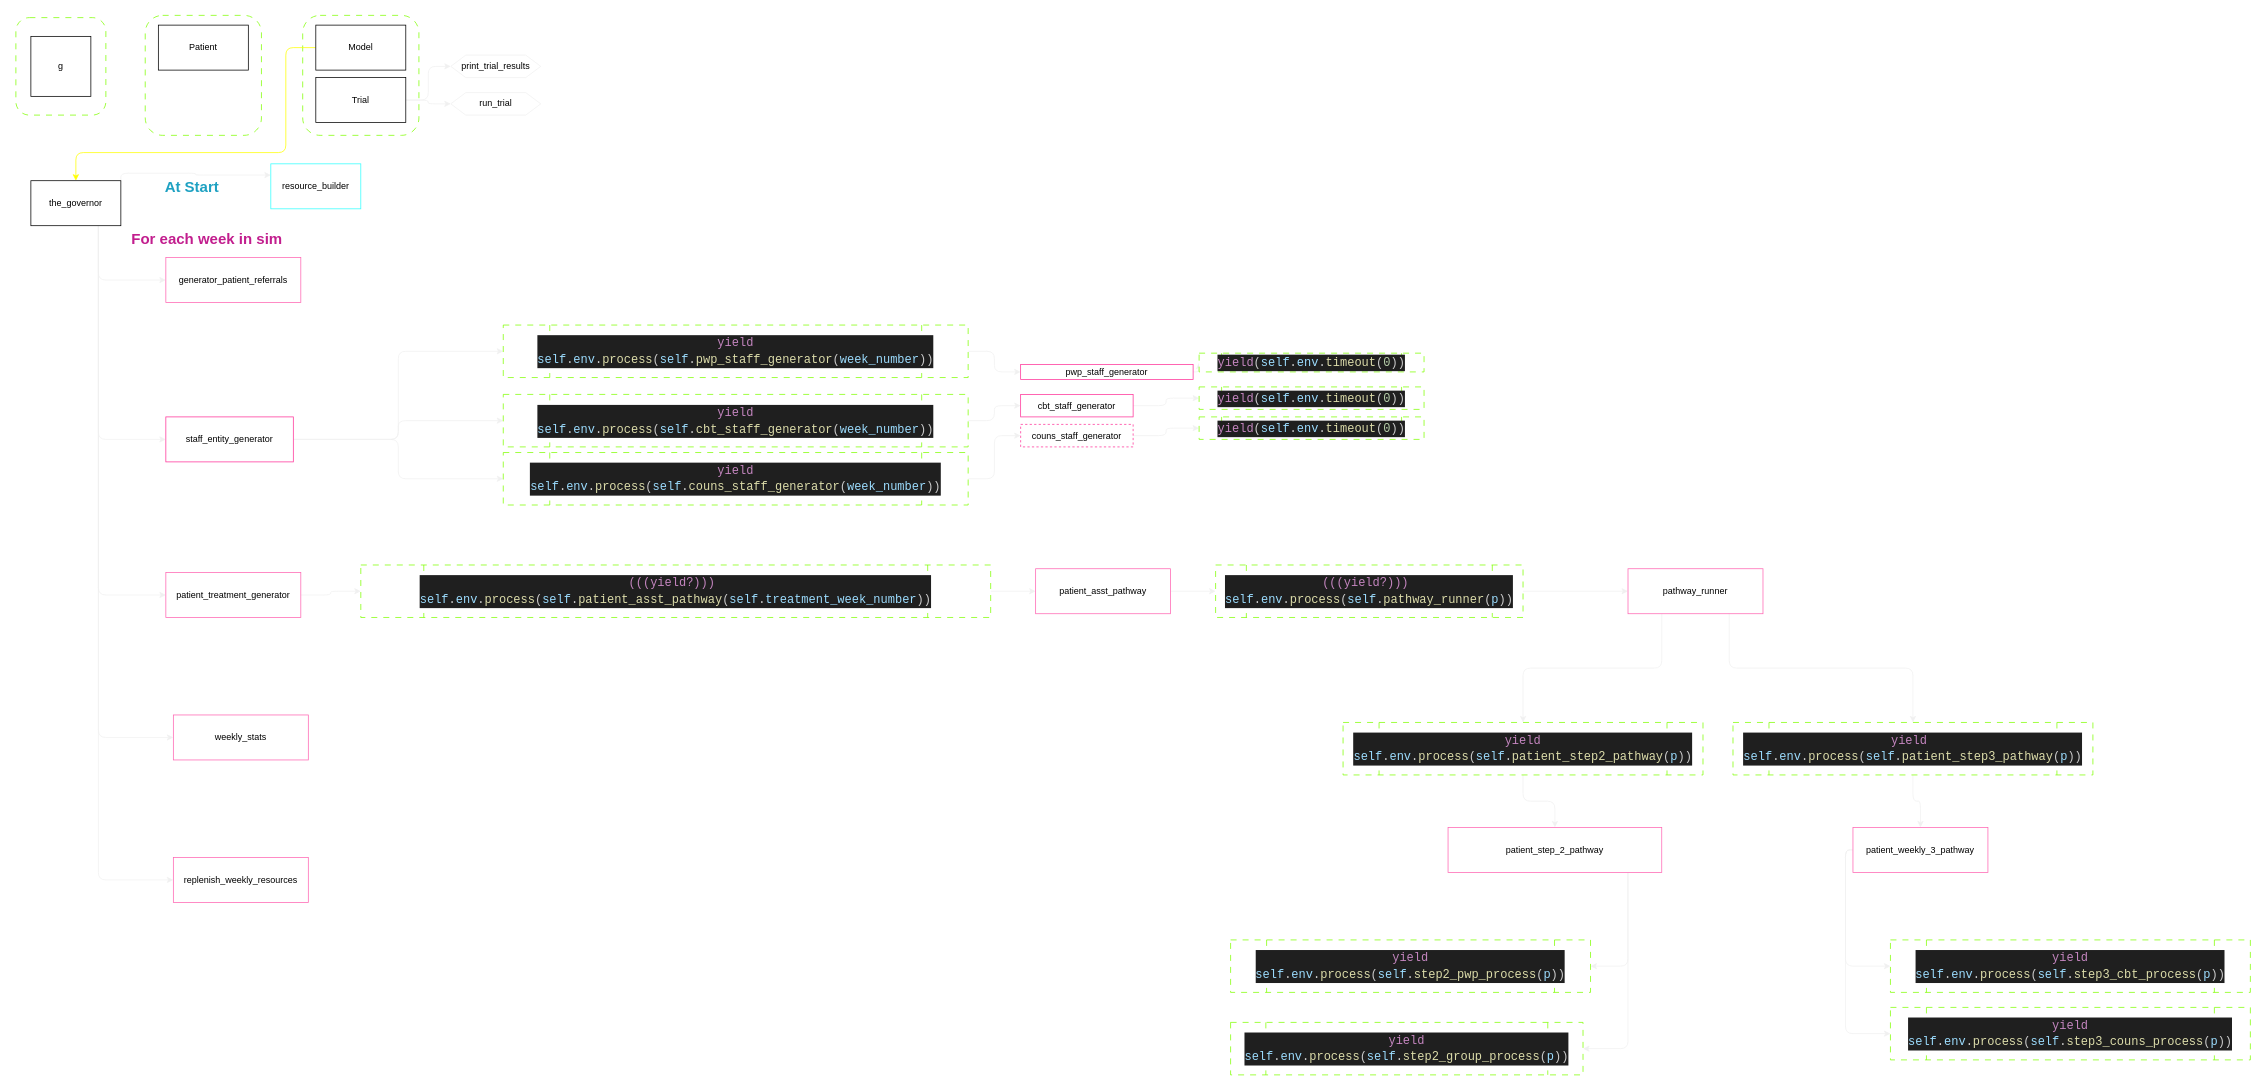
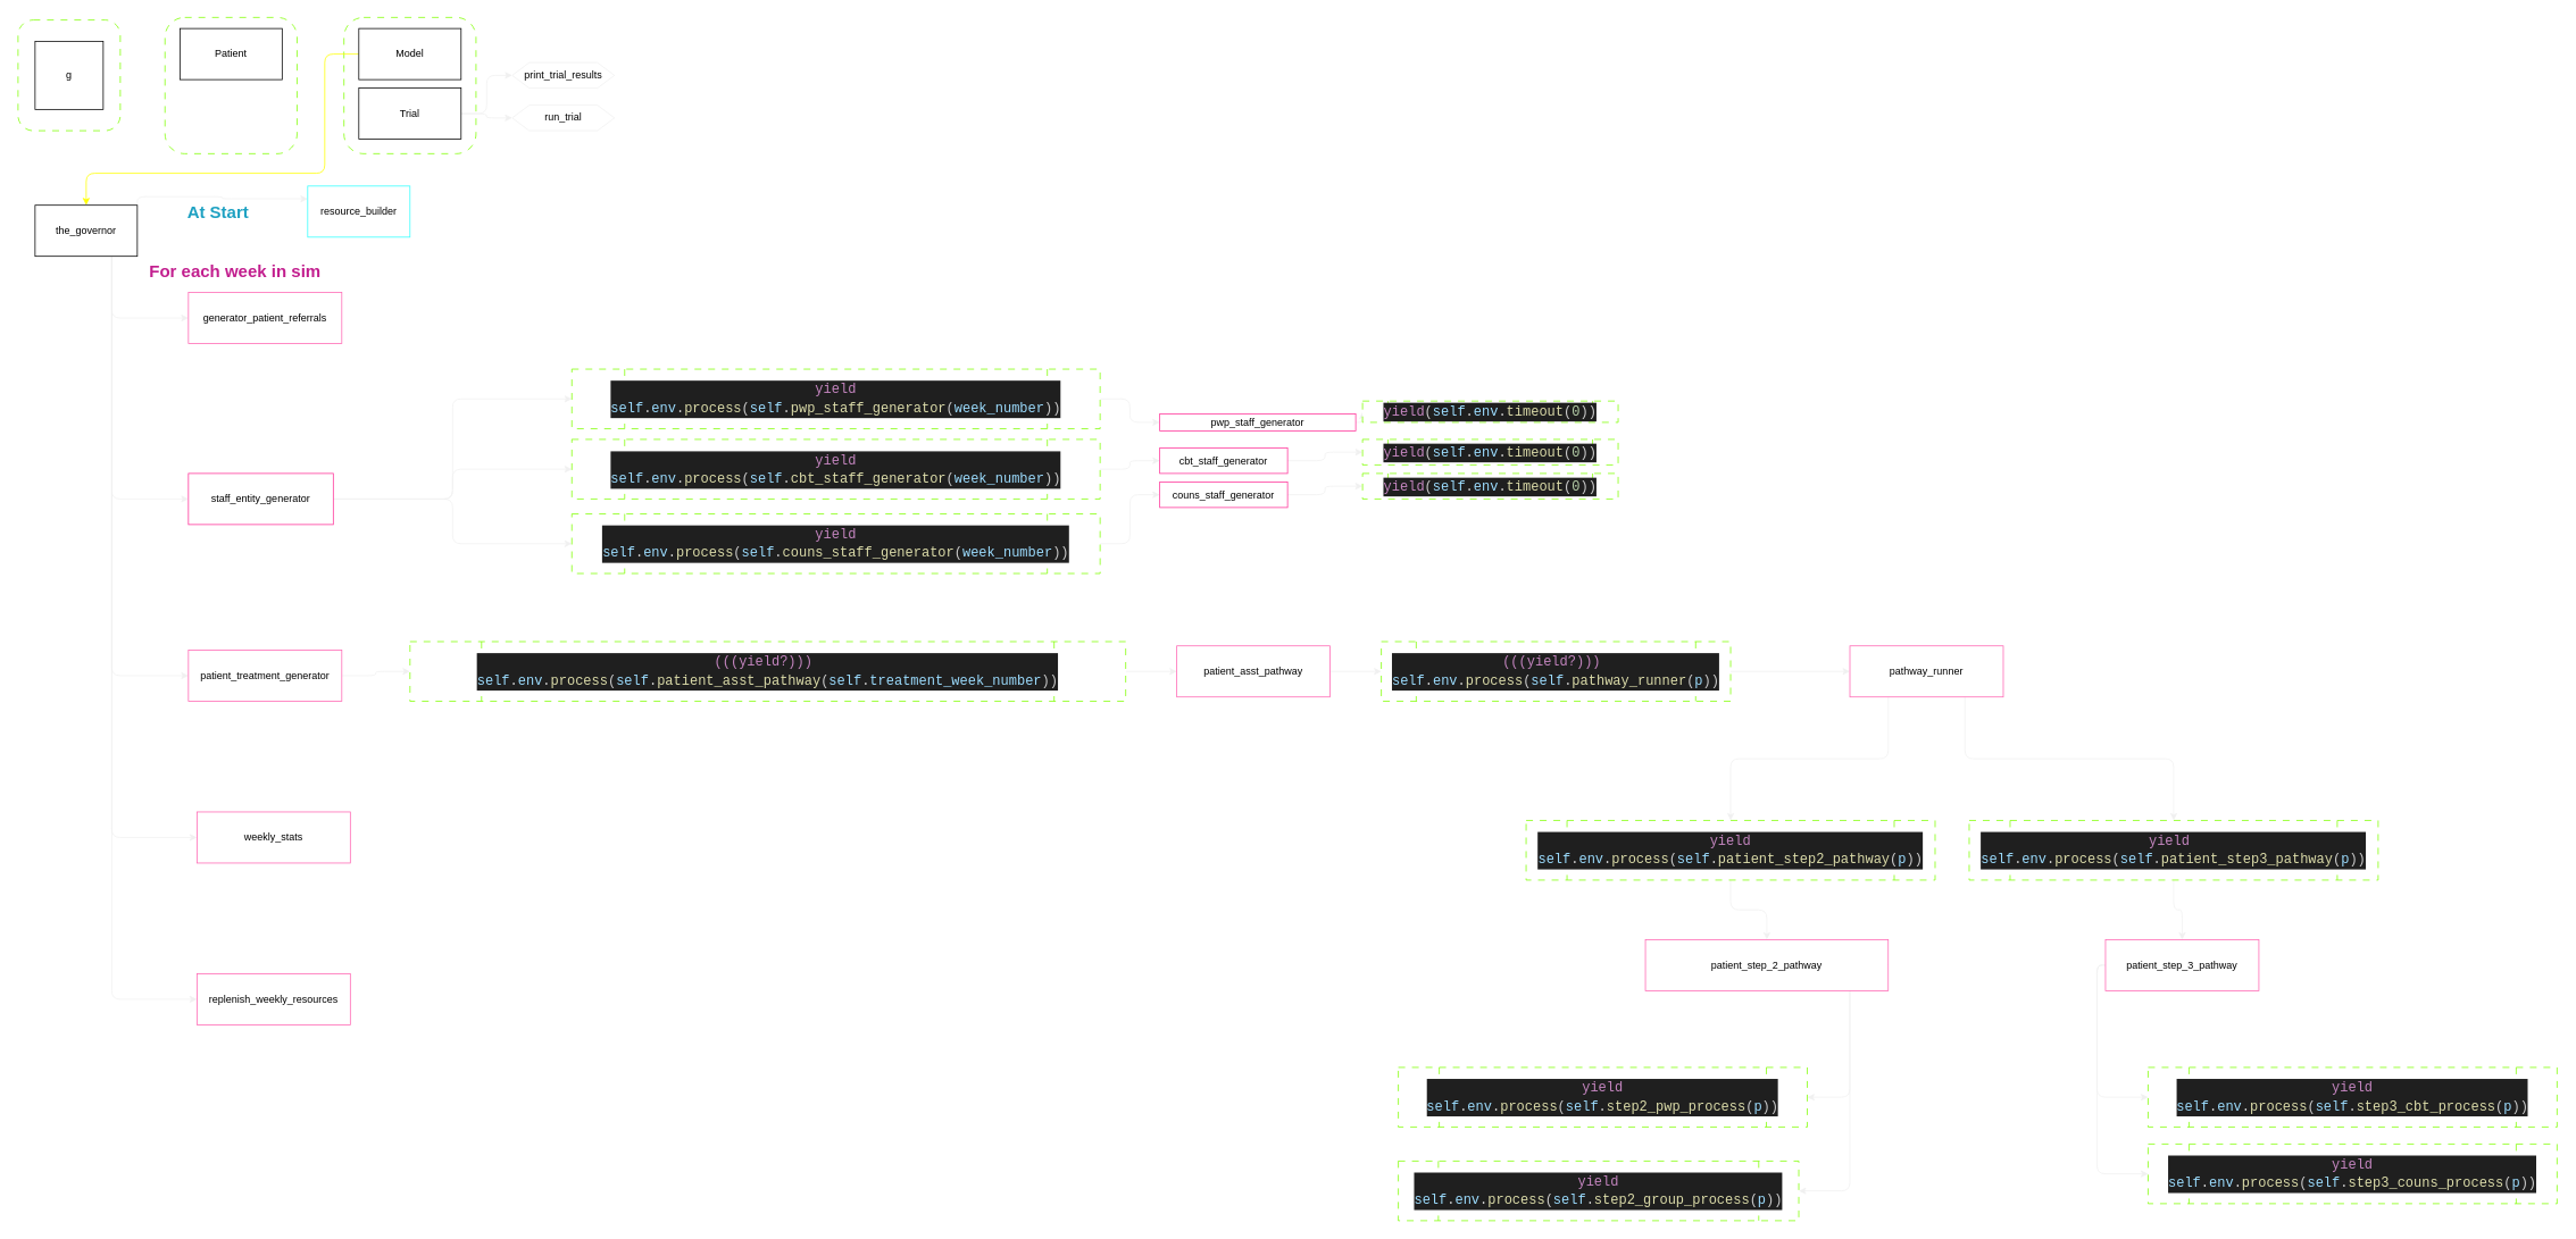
- <mxCell id="40" value="&lt;div style=&quot;color: rgb(204, 204, 204); background-color: rgb(31, 31, 31); font-family: Consolas, &amp;quot;Courier New&amp;quot;, monospace; font-size: 16px; line-height: 22px;&quot;&gt;&lt;div style=&quot;line-height: 22px;&quot;&gt;&lt;div style=&quot;line-height: 22px;&quot;&gt;&lt;span style=&quot;color: #c586c0;&quot;&gt;yield&lt;/span&gt; &lt;span style=&quot;color: #9cdcfe;&quot;&gt;self&lt;/span&gt;.&lt;span style=&quot;color: #9cdcfe;&quot;&gt;env&lt;/span&gt;.&lt;span style=&quot;color: #dcdcaa;&quot;&gt;process&lt;/span&gt;(&lt;span style=&quot;color: #9cdcfe;&quot;&gt;self&lt;/span&gt;.&lt;span style=&quot;color: #dcdcaa;&quot;&gt;cbt_staff_generator&lt;/span&gt;(&lt;span style=&quot;color: #9cdcfe;&quot;&gt;week_number&lt;/span&gt;))&lt;/div&gt;&lt;/div&gt;&lt;/div&gt;" style="shape=process;whiteSpace=wrap;html=1;backgroundOutline=1;dashed=1;dashPattern=8 8;strokeColor=#80FF00;fontSize=20;fontColor=#c21e8e;" vertex="1" parent="1"><mxGeometry x="670" y="525.5" width="620" height="70" as="geometry" /></mxCell>
+ <mxCell id="40" value="&lt;div style=&quot;color: rgb(204, 204, 204); background-color: rgb(31, 31, 31); font-family: Consolas, &amp;quot;Courier New&amp;quot;, monospace; font-size: 16px; line-height: 22px;&quot;&gt;&lt;div style=&quot;line-height: 22px;&quot;&gt;&lt;div style=&quot;line-height: 22px;&quot;&gt;&lt;span style=&quot;color: #c586c0;&quot;&gt;yield&lt;/span&gt; &lt;span style=&quot;color: #9cdcfe;&quot;&gt;self&lt;/span&gt;.&lt;span style=&quot;color: #9cdcfe;&quot;&gt;env&lt;/span&gt;.&lt;span style=&quot;color: #dcdcaa;&quot;&gt;process&lt;/span&gt;(&lt;span style=&quot;color: #9cdcfe;&quot;&gt;self&lt;/span&gt;.&lt;span style=&quot;color: #dcdcaa;&quot;&gt;cbt_staff_generator&lt;/span&gt;(&lt;span style=&quot;color: #9cdcfe;&quot;&gt;week_number&lt;/span&gt;))&lt;/div&gt;&lt;/div&gt;&lt;/div&gt;" style="shape=process;whiteSpace=wrap;html=1;backgroundOutline=1;dashed=1;dashPattern=8 8;strokeColor=#80FF00;fontSize=20;fontColor=#c21e8e;" vertex="1" parent="1"><mxGeometry x="670" y="515.5" width="620" height="70" as="geometry" /></mxCell>
- <mxCell id="33" value="couns_staff_generator" style="rounded=0;whiteSpace=wrap;html=1;strokeColor=#FF3399;dashed=1;" vertex="1" parent="1"><mxGeometry x="1360" y="565.5" width="150" height="30" as="geometry" /></mxCell>
+ <mxCell id="33" value="couns_staff_generator" style="rounded=0;whiteSpace=wrap;html=1;strokeColor=#FF3399;" vertex="1" parent="1"><mxGeometry x="1360" y="565.5" width="150" height="30" as="geometry" /></mxCell>
- <mxCell id="66" value="patient_weekly_3_pathway" style="rounded=0;whiteSpace=wrap;html=1;strokeColor=#FF66B3;" vertex="1" parent="1"><mxGeometry x="2470" y="1103" width="180" height="60" as="geometry" /></mxCell>
+ <mxCell id="66" value="patient_step_3_pathway" style="rounded=0;whiteSpace=wrap;html=1;strokeColor=#FF66B3;" vertex="1" parent="1"><mxGeometry x="2470" y="1103" width="180" height="60" as="geometry" /></mxCell>
